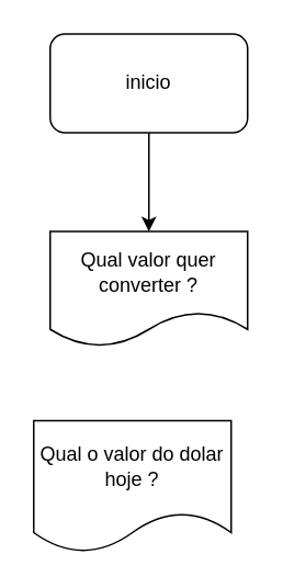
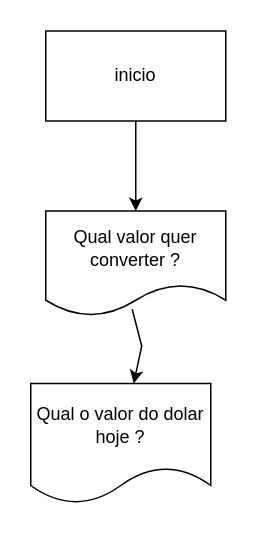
- <mxCell id="3" value="inicio" style="whiteSpace=wrap;html=1;rounded=1;" vertex="1" parent="1"><mxGeometry x="30" y="20" width="120" height="60" as="geometry" /></mxCell>
+ <mxCell id="3" value="inicio" style="rounded=0;whiteSpace=wrap;html=1;" vertex="1" parent="1"><mxGeometry x="30" y="20" width="120" height="60" as="geometry" /></mxCell>
+ <mxCell id="6" value="" style="endArrow=classic;html=1;rounded=0;exitX=0.48;exitY=0.934;exitDx=0;exitDy=0;exitPerimeter=0;" edge="1" parent="1" source="4" target="5"><mxGeometry width="50" height="50" relative="1" as="geometry"><mxPoint x="50" y="260" as="sourcePoint" /><mxPoint x="100" y="210" as="targetPoint" /><Array as="points"><mxPoint x="94" y="230" /></Array></mxGeometry></mxCell>
